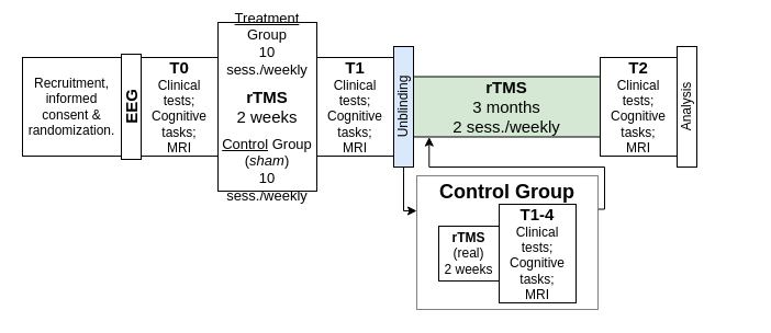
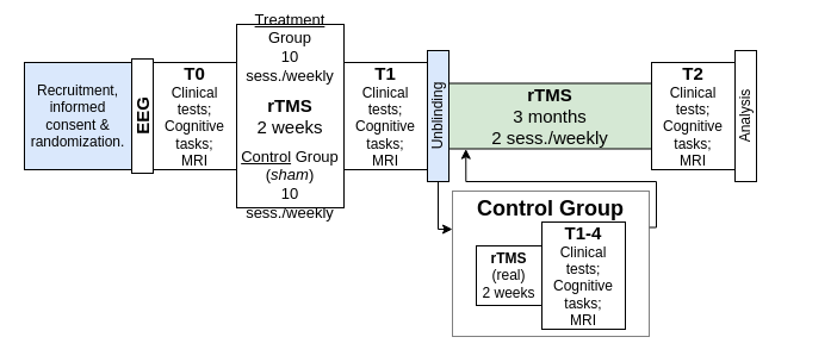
- <mxCell id="4" value="Recruitment, informed consent &amp;amp; randomization." style="rounded=0;whiteSpace=wrap;html=1;rotation=0;" parent="1" vertex="1"><mxGeometry x="20" y="52" width="90" height="90" as="geometry" /></mxCell>
+ <mxCell id="4" value="Recruitment, informed consent &amp;amp; randomization." style="rounded=0;whiteSpace=wrap;html=1;rotation=0;fillColor=#dae8fc;" parent="1" vertex="1"><mxGeometry x="20" y="52" width="90" height="90" as="geometry" /></mxCell>
